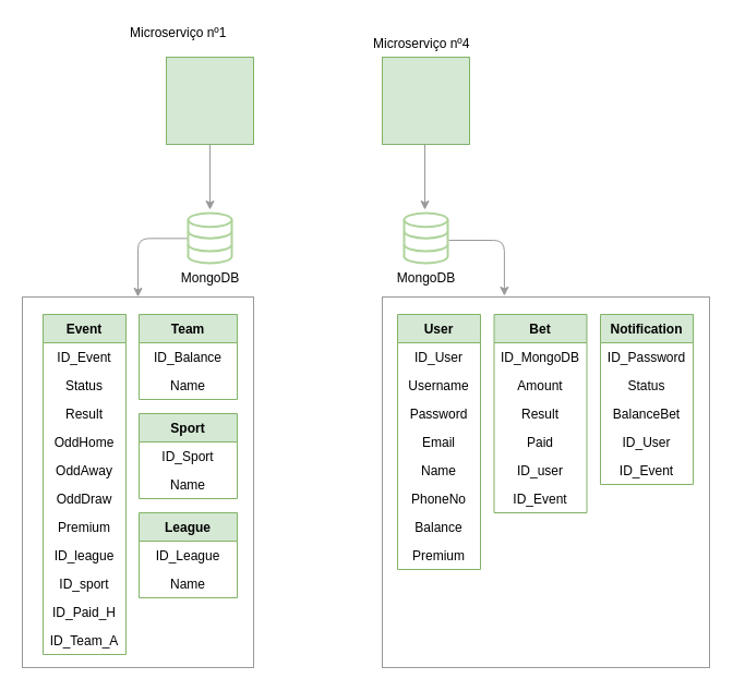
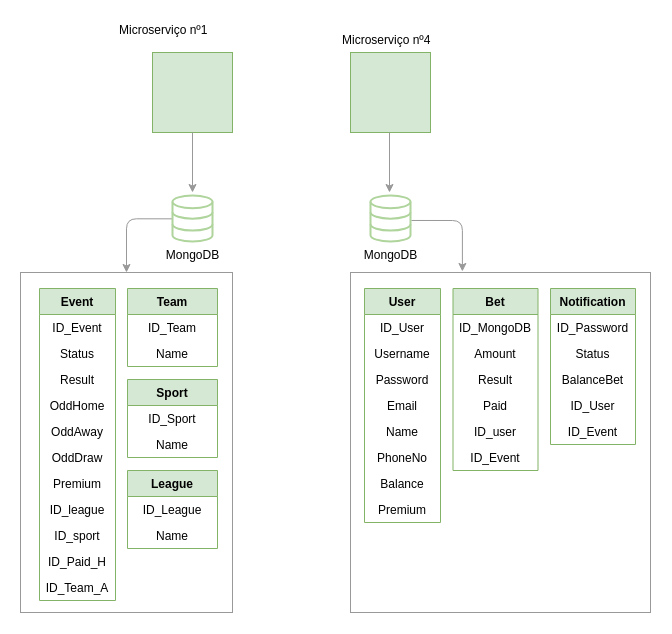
- <mxCell id="31" value="ID_Balance" style="text;strokeColor=none;fillColor=none;align=center;verticalAlign=top;spacingLeft=4;spacingRight=4;overflow=hidden;rotatable=0;points=[[0,0.5],[1,0.5]];portConstraint=eastwest;" vertex="1" parent="30"><mxGeometry y="26" width="90" height="26" as="geometry" /></mxCell>
+ <mxCell id="31" value="ID_Team" style="text;strokeColor=none;fillColor=none;align=center;verticalAlign=top;spacingLeft=4;spacingRight=4;overflow=hidden;rotatable=0;points=[[0,0.5],[1,0.5]];portConstraint=eastwest;" vertex="1" parent="30"><mxGeometry y="26" width="90" height="26" as="geometry" /></mxCell>
